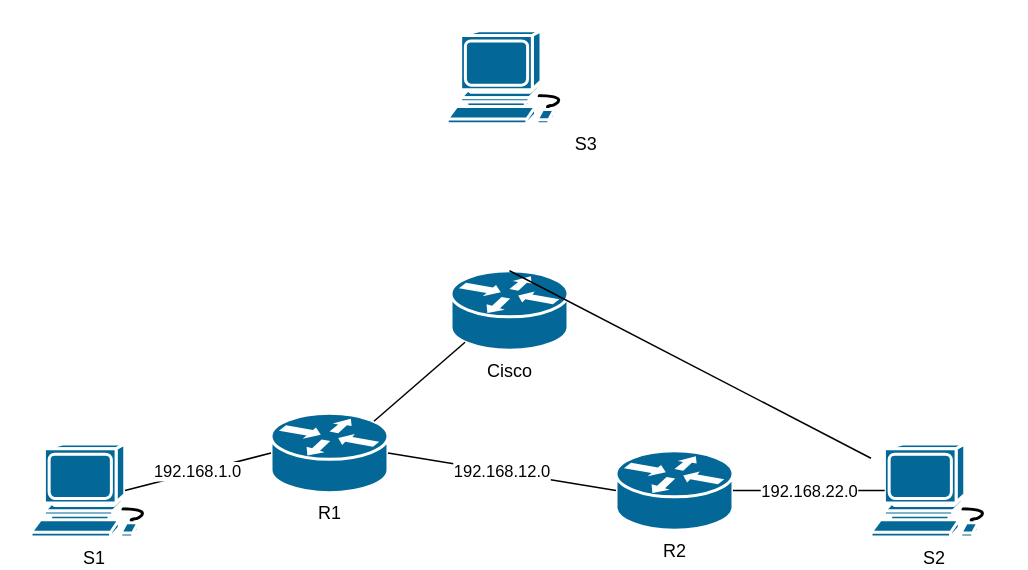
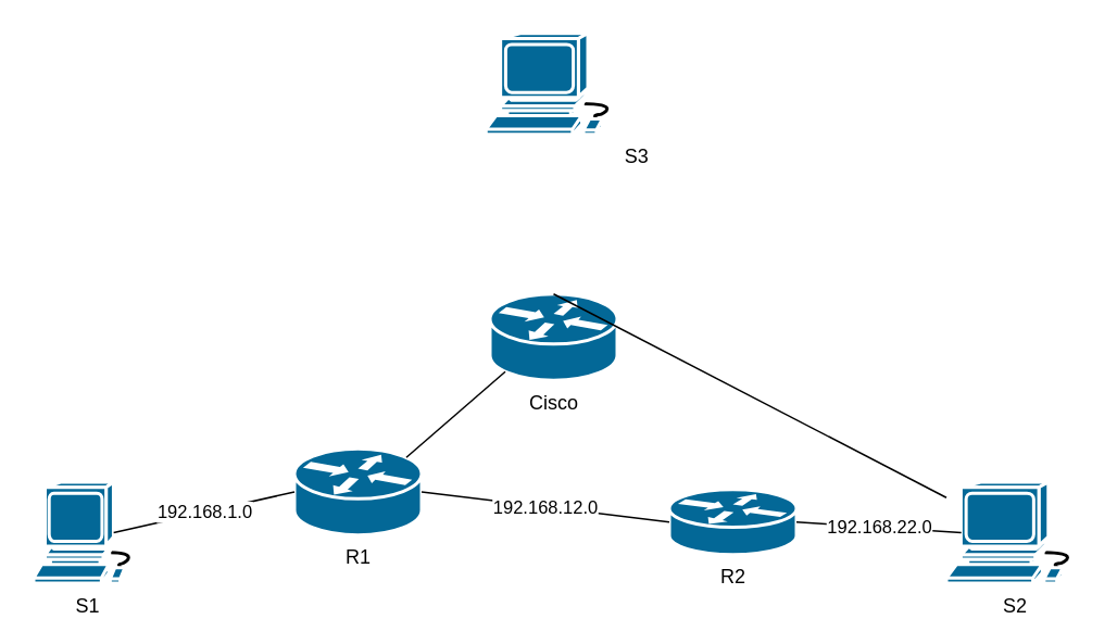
- <mxCell id="11" value="S1" style="shape=mxgraph.cisco.computers_and_peripherals.workstation;html=1;pointerEvents=1;dashed=0;fillColor=#036897;strokeColor=#ffffff;strokeWidth=2;verticalLabelPosition=bottom;verticalAlign=top;align=center;outlineConnect=0;" vertex="1" parent="1"><mxGeometry x="20" y="295.5" width="83" height="62" as="geometry" /></mxCell>
+ <mxCell id="11" value="S1" style="shape=mxgraph.cisco.computers_and_peripherals.workstation;html=1;pointerEvents=1;dashed=0;fillColor=#036897;strokeColor=#ffffff;strokeWidth=2;verticalLabelPosition=bottom;verticalAlign=top;align=center;outlineConnect=0;" vertex="1" parent="1"><mxGeometry x="20" y="295.5" width="65" height="62" as="geometry" /></mxCell>
- <mxCell id="6" value="R2&lt;br&gt;" style="shape=mxgraph.cisco.routers.router;html=1;pointerEvents=1;dashed=0;fillColor=#036897;strokeColor=#ffffff;strokeWidth=2;verticalLabelPosition=bottom;verticalAlign=top;align=center;outlineConnect=0;" vertex="1" parent="1"><mxGeometry x="410" y="300" width="78" height="53" as="geometry" /></mxCell>
+ <mxCell id="6" value="R2&lt;br&gt;" style="shape=mxgraph.cisco.routers.router;html=1;pointerEvents=1;dashed=0;fillColor=#036897;strokeColor=#ffffff;strokeWidth=2;verticalLabelPosition=bottom;verticalAlign=top;align=center;outlineConnect=0;" vertex="1" parent="1"><mxGeometry x="410" y="300" width="78" height="40" as="geometry" /></mxCell>
